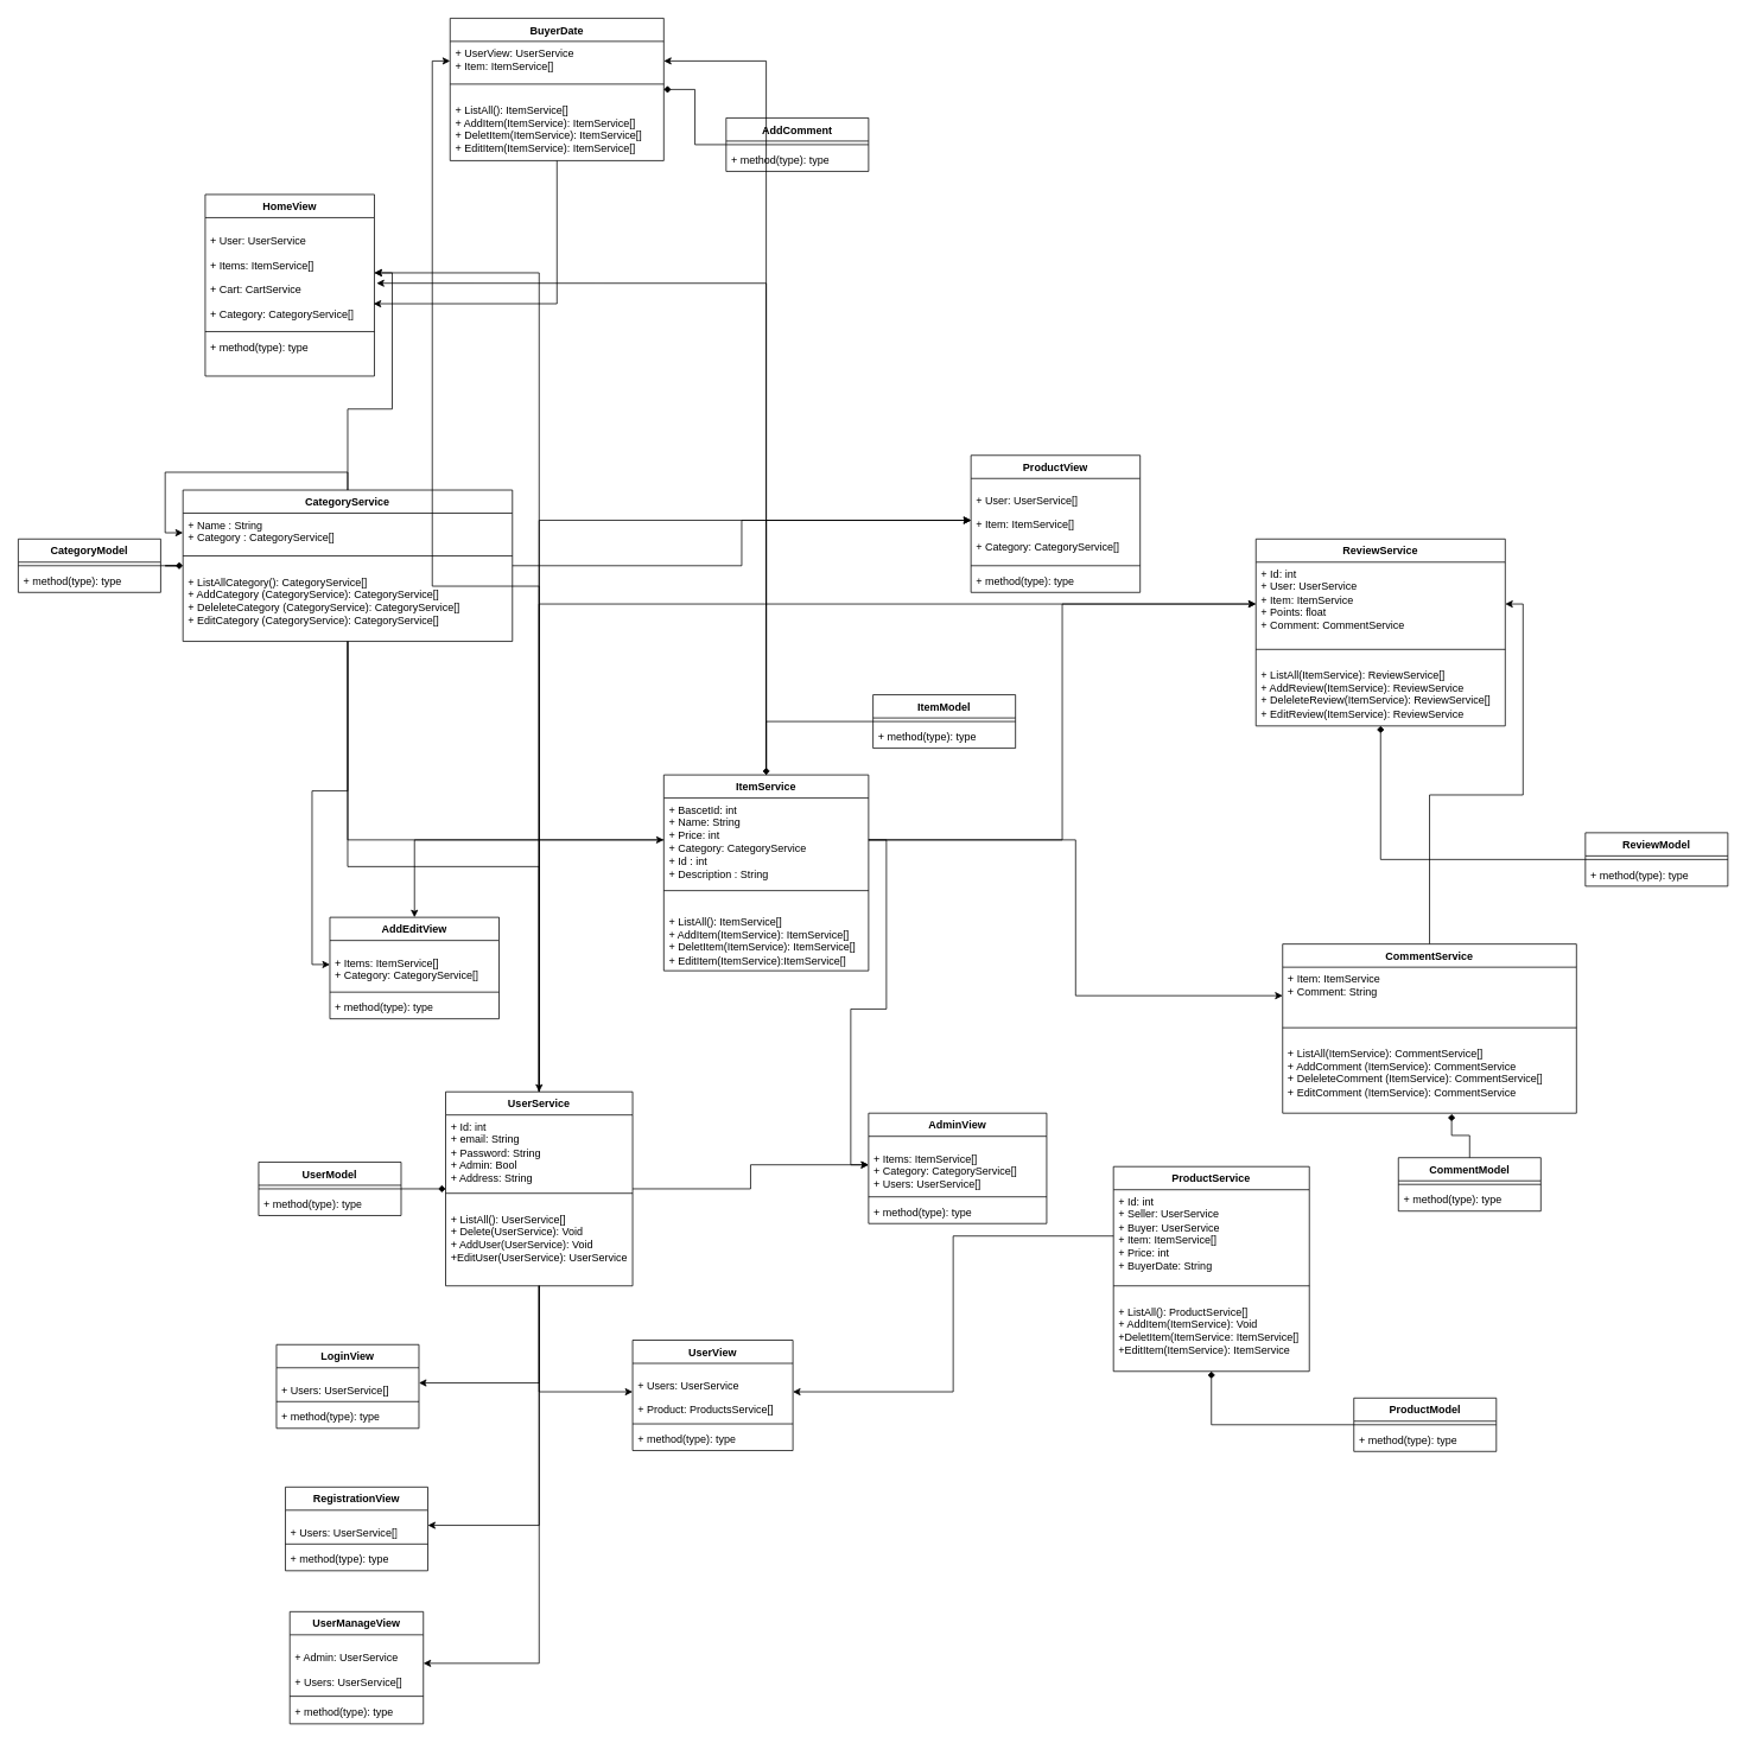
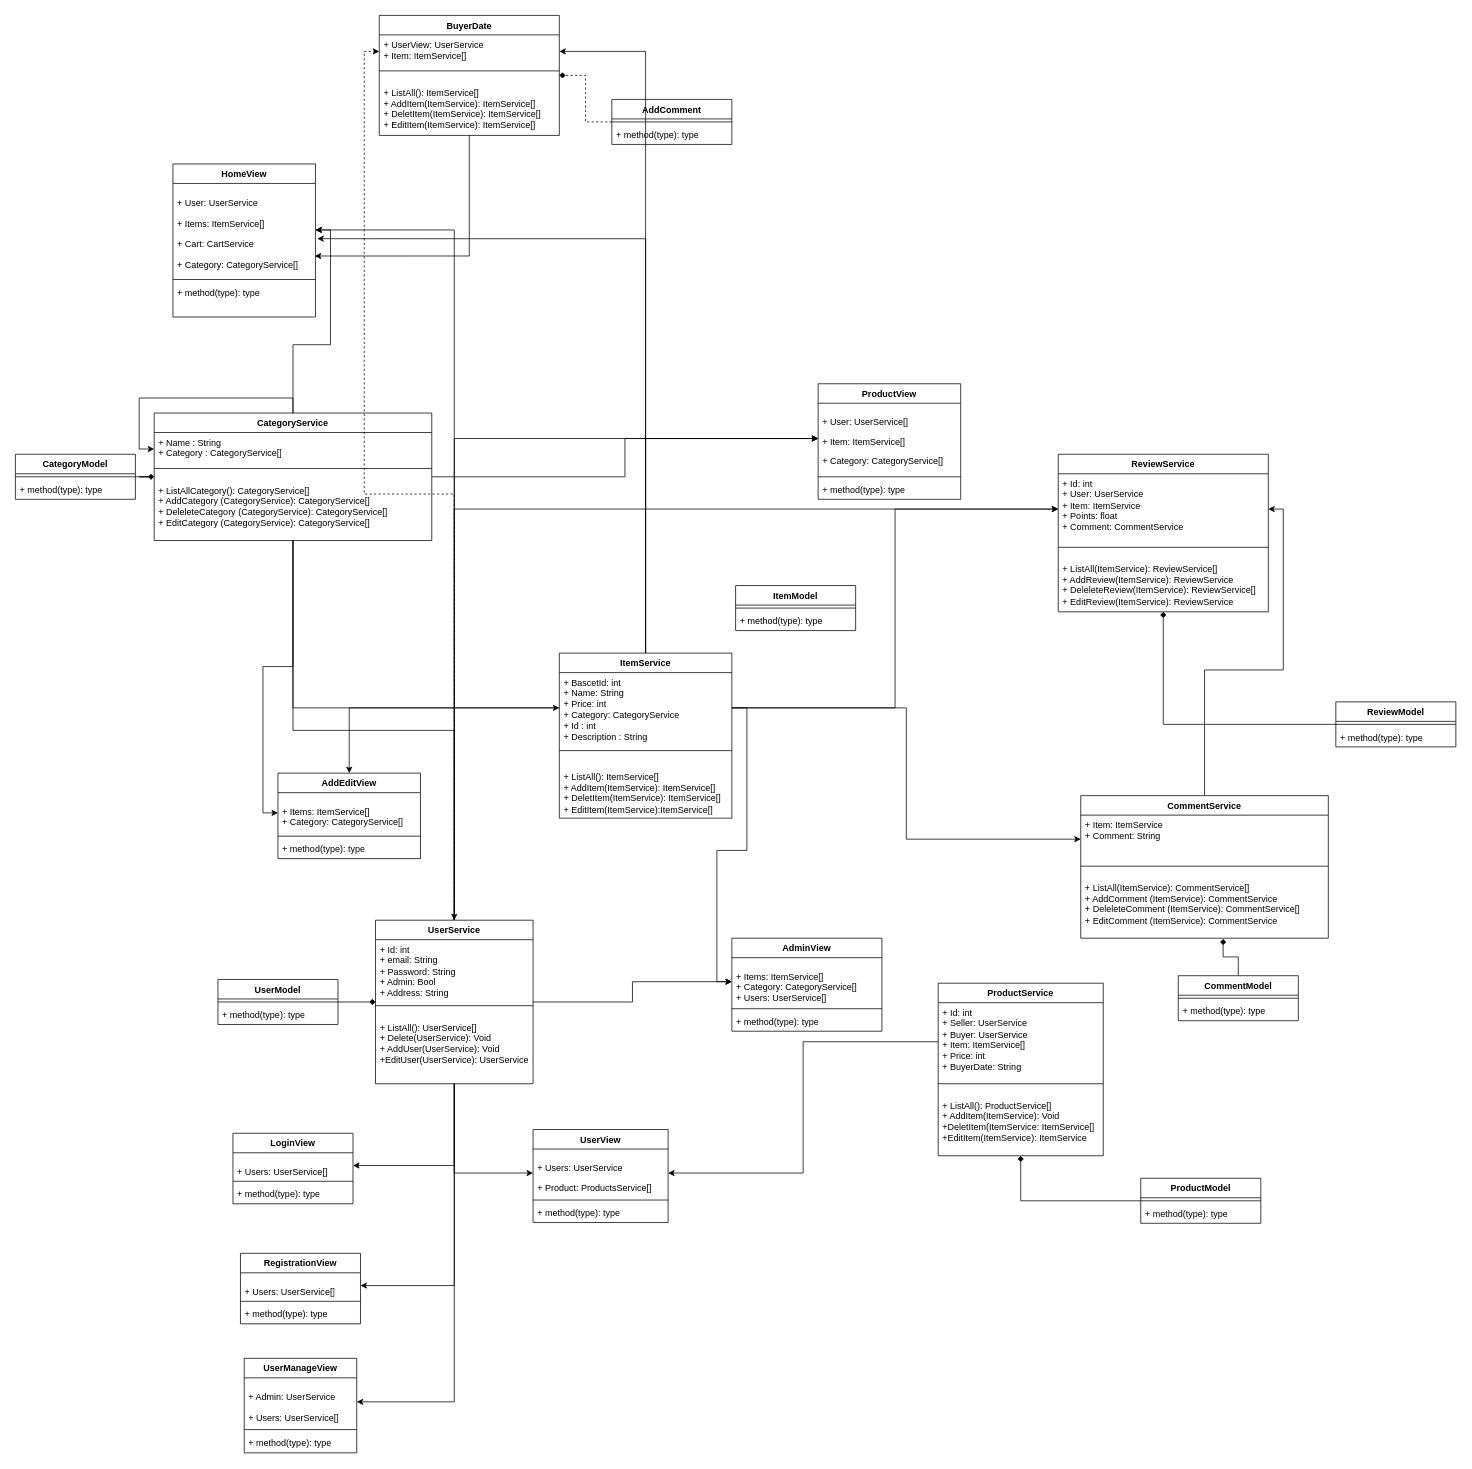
- <mxCell id="17" style="edgeStyle=orthogonalEdgeStyle;rounded=0;orthogonalLoop=1;jettySize=auto;html=1;endArrow=diamond;endFill=1;" parent="1" source="18" target="36" edge="1"><mxGeometry relative="1" as="geometry" /></mxCell>
+ <mxCell id="17" style="edgeStyle=orthogonalEdgeStyle;rounded=0;orthogonalLoop=1;jettySize=auto;html=1;endArrow=diamond;endFill=1;dashed=1;" parent="1" source="18" target="36" edge="1"><mxGeometry relative="1" as="geometry" /></mxCell>
- <mxCell id="108" style="edgeStyle=orthogonalEdgeStyle;rounded=0;orthogonalLoop=1;jettySize=auto;html=1;" edge="1" parent="1" source="109" target="37"><mxGeometry relative="1" as="geometry" /></mxCell>
+ <mxCell id="108" style="edgeStyle=orthogonalEdgeStyle;rounded=0;orthogonalLoop=1;jettySize=auto;html=1;dashed=1;" edge="1" parent="1" source="109" target="37"><mxGeometry relative="1" as="geometry" /></mxCell>
- <mxCell id="21" style="edgeStyle=orthogonalEdgeStyle;rounded=0;orthogonalLoop=1;jettySize=auto;html=1;endArrow=diamond;endFill=1;" parent="1" source="22" target="46" edge="1"><mxGeometry relative="1" as="geometry" /></mxCell>
